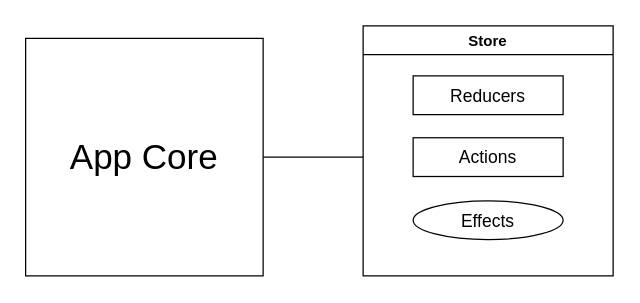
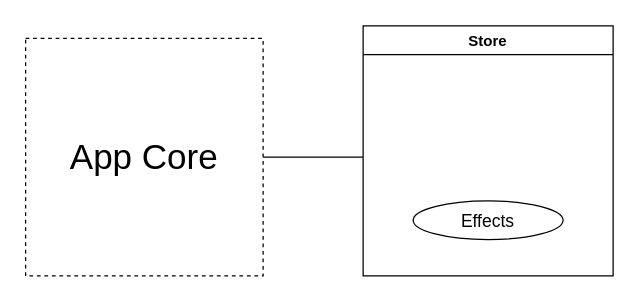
- <mxCell id="5" value="Reducers" style="rounded=0;whiteSpace=wrap;html=1;fontSize=14;" vertex="1" parent="4"><mxGeometry x="40" y="40" width="120" height="31" as="geometry" /></mxCell>
- <mxCell id="3" value="&lt;font style=&quot;font-size: 28px&quot;&gt;App Core&lt;/font&gt;" style="whiteSpace=wrap;html=1;aspect=fixed;" vertex="1" parent="1"><mxGeometry x="20" y="30" width="190" height="190" as="geometry" /></mxCell>
+ <mxCell id="3" value="&lt;font style=&quot;font-size: 28px&quot;&gt;App Core&lt;/font&gt;" style="whiteSpace=wrap;html=1;aspect=fixed;dashed=1;" vertex="1" parent="1"><mxGeometry x="20" y="30" width="190" height="190" as="geometry" /></mxCell>
- <mxCell id="6" value="Actions" style="rounded=0;whiteSpace=wrap;html=1;fontSize=14;" vertex="1" parent="4"><mxGeometry x="40" y="89.5" width="120" height="31" as="geometry" /></mxCell>
